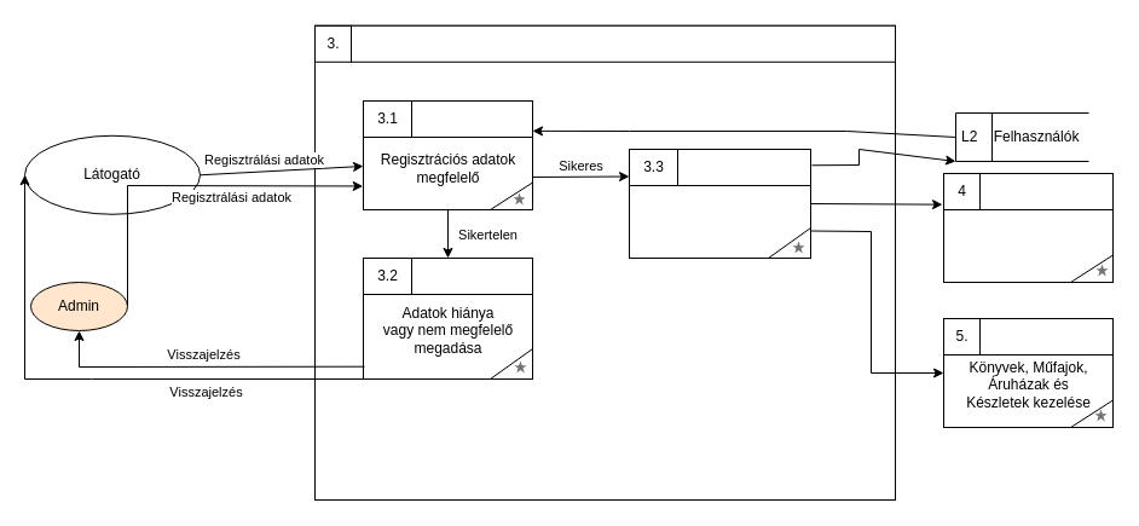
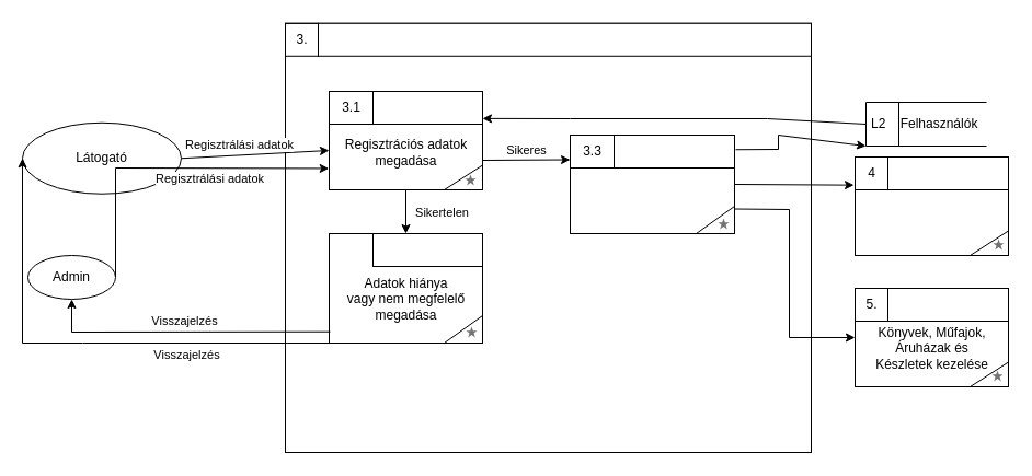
- <mxCell id="9" value="Regisztrációs adatok&lt;br&gt;megfelelő" style="text;html=1;resizable=0;autosize=1;align=center;verticalAlign=middle;points=[];fillColor=none;strokeColor=none;rounded=0;sketch=0;" parent="6" vertex="1"><mxGeometry x="5" y="36" width="130" height="40" as="geometry" /></mxCell>
+ <mxCell id="9" value="Regisztrációs adatok&lt;br&gt;megadása" style="text;html=1;resizable=0;autosize=1;align=center;verticalAlign=middle;points=[];fillColor=none;strokeColor=none;rounded=0;sketch=0;" parent="6" vertex="1"><mxGeometry x="5" y="36" width="130" height="40" as="geometry" /></mxCell>
- <mxCell id="15" value="3.2" style="text;html=1;resizable=0;autosize=1;align=center;verticalAlign=middle;points=[];fillColor=none;rounded=0;sketch=0;strokeColor=#000000;" parent="13" vertex="1"><mxGeometry width="40" height="30" as="geometry" /></mxCell>
- <mxCell id="28" value="Admin" style="ellipse;whiteSpace=wrap;html=1;fillColor=#ffe6cc;" parent="1" vertex="1"><mxGeometry x="25" y="233" width="80" height="40" as="geometry" /></mxCell>
+ <mxCell id="28" value="Admin" style="ellipse;whiteSpace=wrap;html=1;" parent="1" vertex="1"><mxGeometry x="25" y="233" width="80" height="40" as="geometry" /></mxCell>
